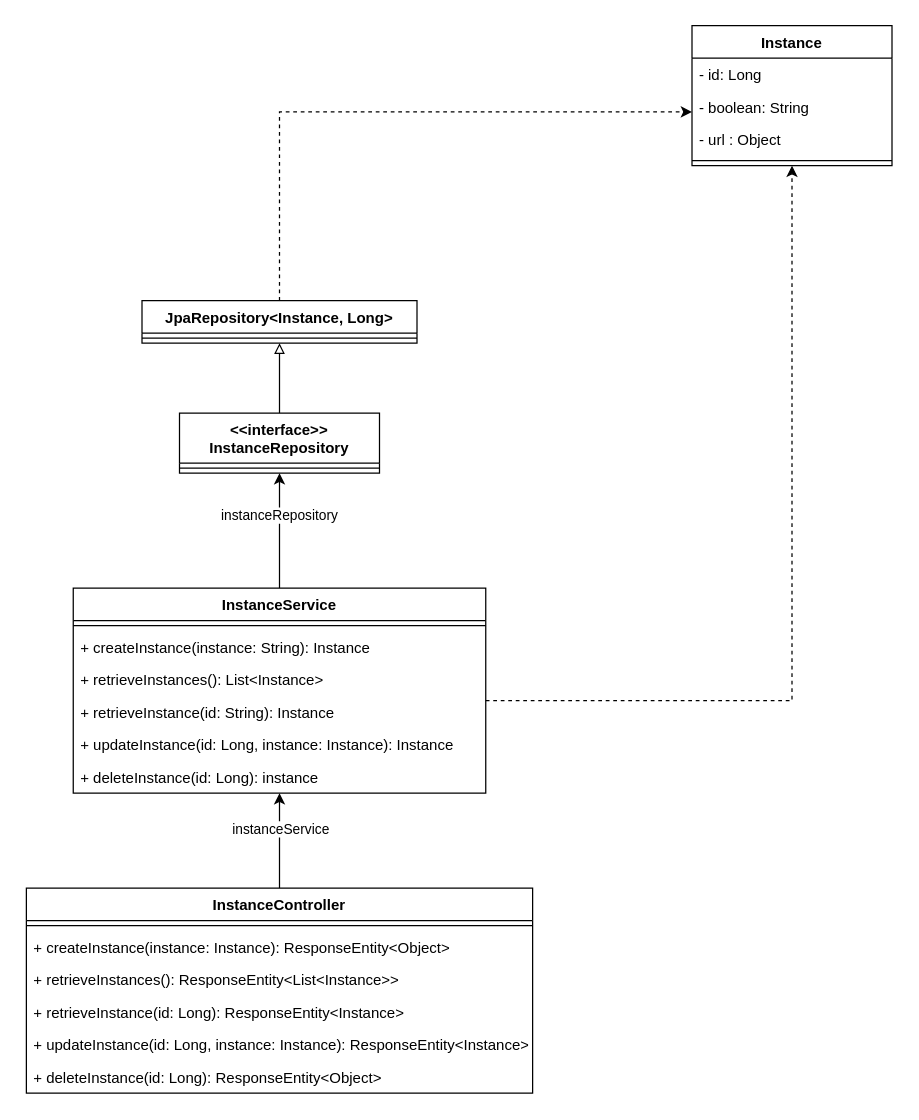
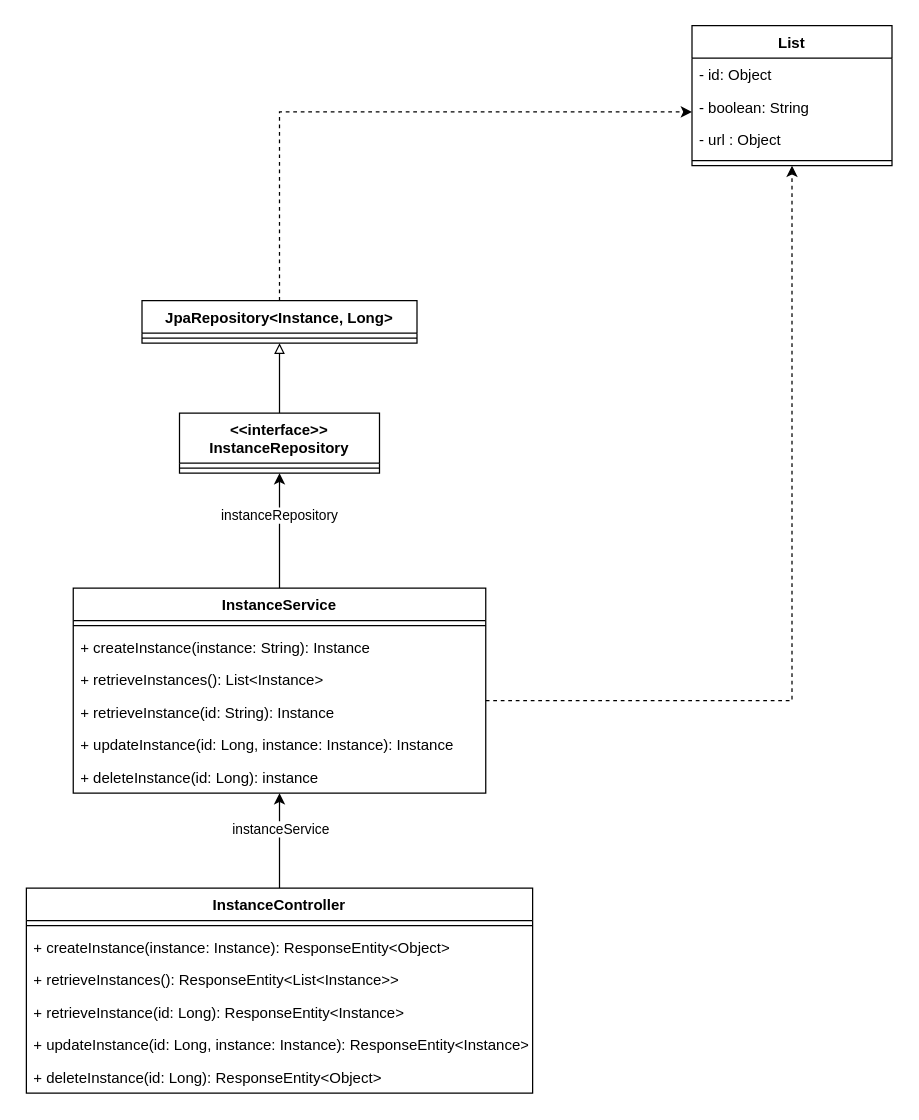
- <mxCell id="2" value="Instance" style="swimlane;fontStyle=1;align=center;verticalAlign=top;childLayout=stackLayout;horizontal=1;startSize=26;horizontalStack=0;resizeParent=1;resizeParentMax=0;resizeLast=0;collapsible=1;marginBottom=0;" parent="1" vertex="1"><mxGeometry x="553" y="20" width="160" height="112" as="geometry" /></mxCell>
+ <mxCell id="2" value="List" style="swimlane;fontStyle=1;align=center;verticalAlign=top;childLayout=stackLayout;horizontal=1;startSize=26;horizontalStack=0;resizeParent=1;resizeParentMax=0;resizeLast=0;collapsible=1;marginBottom=0;" parent="1" vertex="1"><mxGeometry x="553" y="20" width="160" height="112" as="geometry" /></mxCell>
- <mxCell id="3" value="- id: Long" style="text;strokeColor=none;fillColor=none;align=left;verticalAlign=top;spacingLeft=4;spacingRight=4;overflow=hidden;rotatable=0;points=[[0,0.5],[1,0.5]];portConstraint=eastwest;" parent="2" vertex="1"><mxGeometry y="26" width="160" height="26" as="geometry" /></mxCell>
+ <mxCell id="3" value="- id: Object" style="text;strokeColor=none;fillColor=none;align=left;verticalAlign=top;spacingLeft=4;spacingRight=4;overflow=hidden;rotatable=0;points=[[0,0.5],[1,0.5]];portConstraint=eastwest;" parent="2" vertex="1"><mxGeometry y="26" width="160" height="26" as="geometry" /></mxCell>
